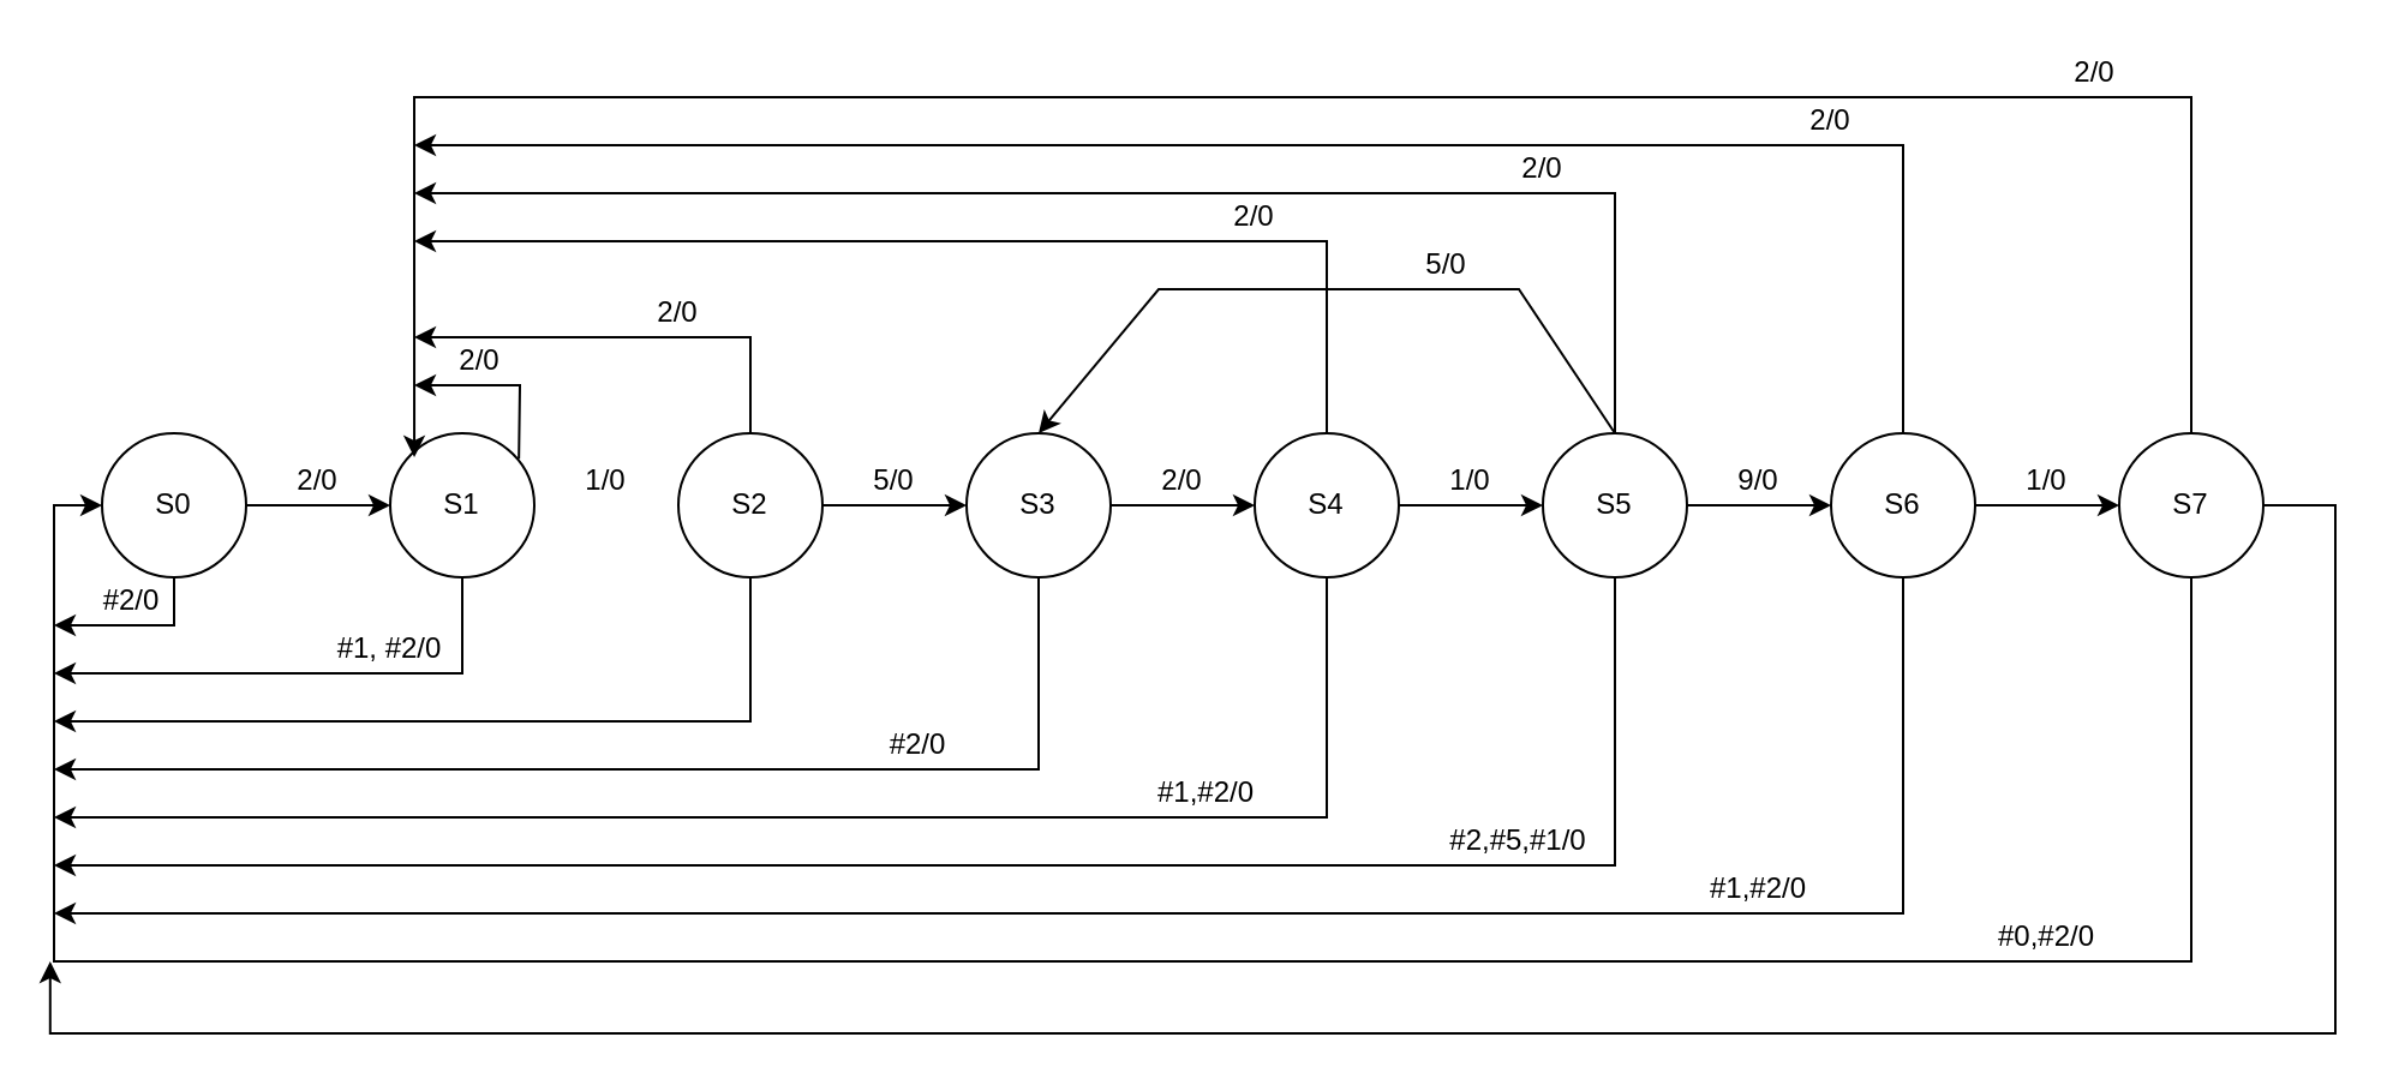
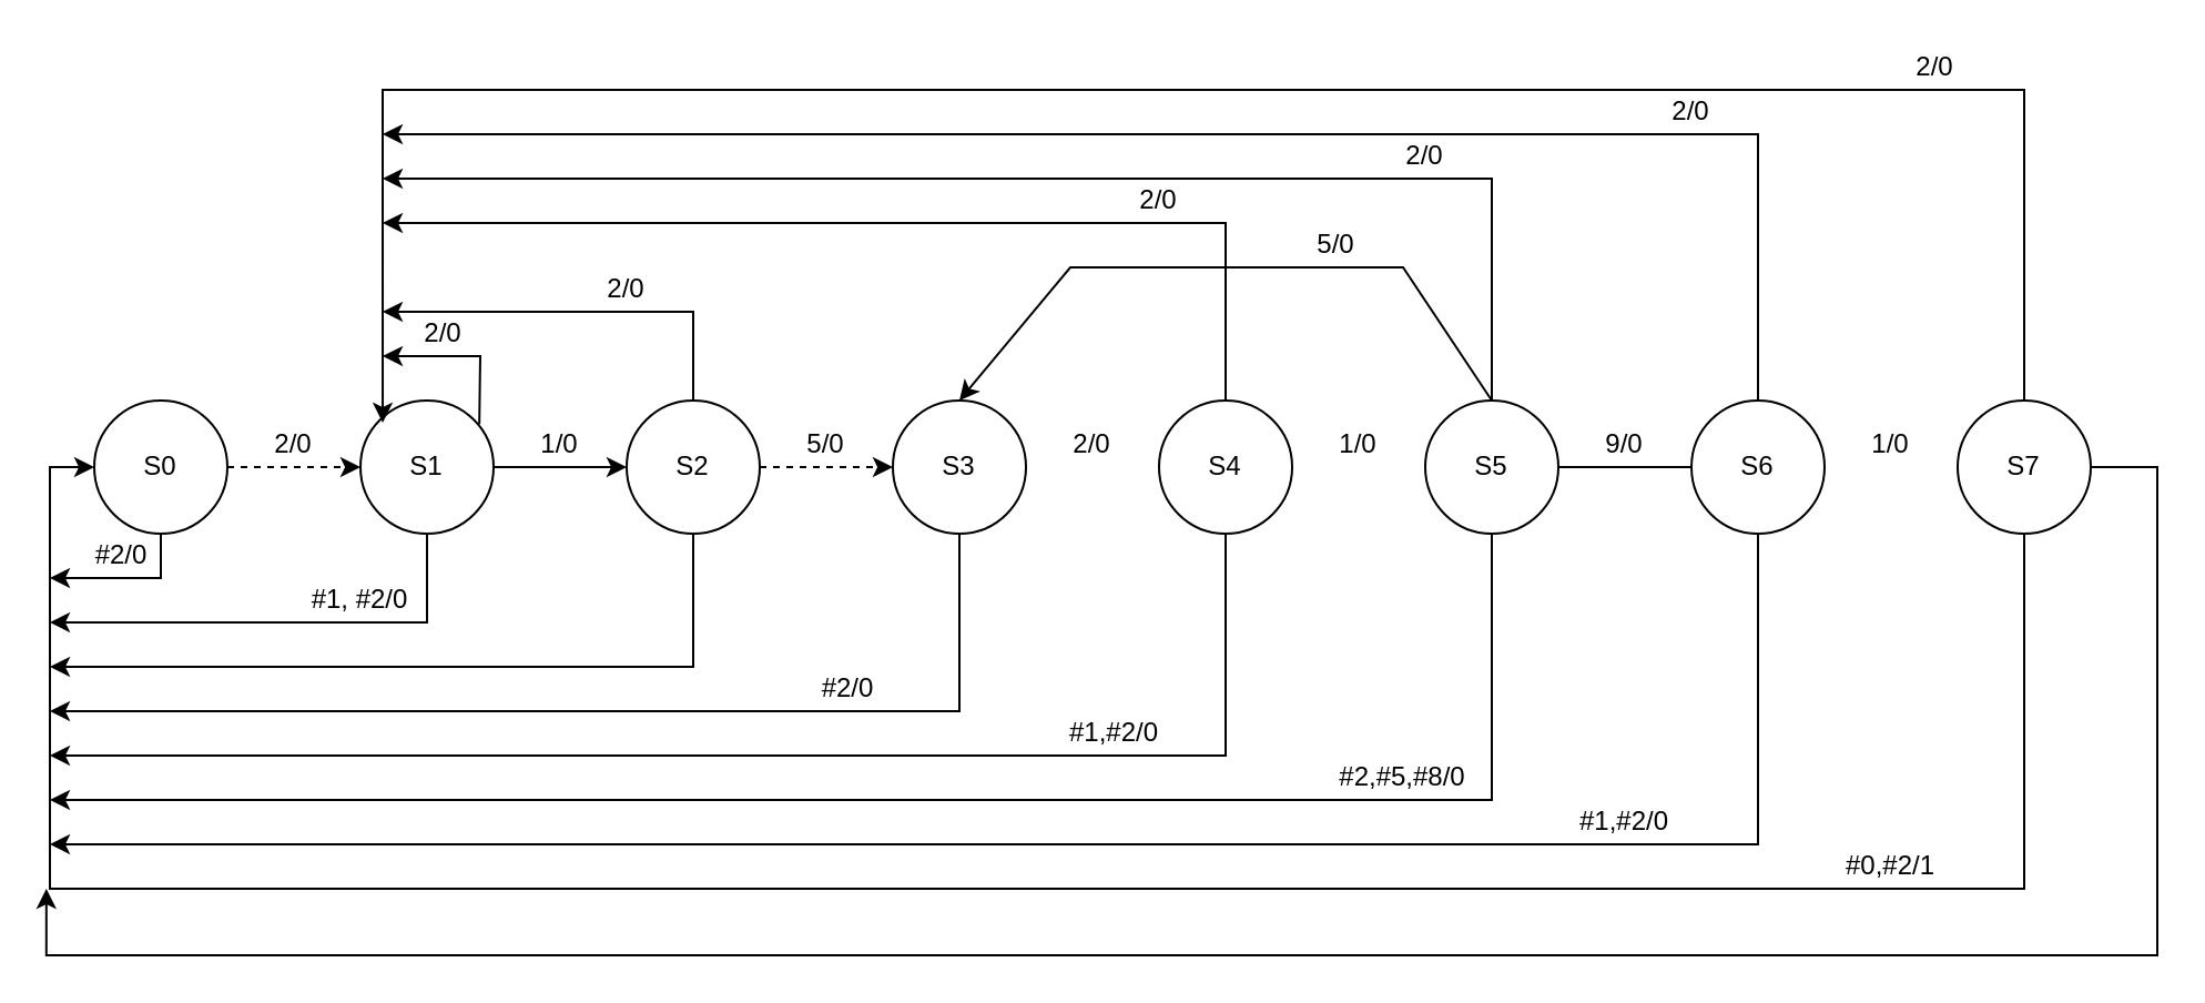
- <mxCell id="10" value="" style="edgeStyle=orthogonalEdgeStyle;rounded=0;orthogonalLoop=1;jettySize=auto;html=1;" edge="1" parent="1" source="11" target="13"><mxGeometry relative="1" as="geometry" /></mxCell>
+ <mxCell id="10" value="" style="edgeStyle=orthogonalEdgeStyle;rounded=0;orthogonalLoop=1;jettySize=auto;html=1;dashed=1;" edge="1" parent="1" source="11" target="13"><mxGeometry relative="1" as="geometry" /></mxCell>
+ <mxCell id="12" value="" style="edgeStyle=orthogonalEdgeStyle;rounded=0;orthogonalLoop=1;jettySize=auto;html=1;" edge="1" parent="1" source="13" target="15"><mxGeometry relative="1" as="geometry" /></mxCell>
- <mxCell id="14" value="" style="edgeStyle=orthogonalEdgeStyle;rounded=0;orthogonalLoop=1;jettySize=auto;html=1;" edge="1" parent="1" source="15" target="17"><mxGeometry relative="1" as="geometry" /></mxCell>
+ <mxCell id="14" value="" style="edgeStyle=orthogonalEdgeStyle;rounded=0;orthogonalLoop=1;jettySize=auto;html=1;dashed=1;" edge="1" parent="1" source="15" target="17"><mxGeometry relative="1" as="geometry" /></mxCell>
- <mxCell id="16" value="" style="edgeStyle=orthogonalEdgeStyle;rounded=0;orthogonalLoop=1;jettySize=auto;html=1;" edge="1" parent="1" source="17" target="19"><mxGeometry relative="1" as="geometry" /></mxCell>
- <mxCell id="18" value="" style="edgeStyle=orthogonalEdgeStyle;rounded=0;orthogonalLoop=1;jettySize=auto;html=1;" edge="1" parent="1" source="19" target="21"><mxGeometry relative="1" as="geometry" /></mxCell>
- <mxCell id="20" value="" style="edgeStyle=orthogonalEdgeStyle;rounded=0;orthogonalLoop=1;jettySize=auto;html=1;" edge="1" parent="1" source="21" target="23"><mxGeometry relative="1" as="geometry" /></mxCell>
+ <mxCell id="20" value="" style="edgeStyle=orthogonalEdgeStyle;rounded=0;orthogonalLoop=1;jettySize=auto;html=1;endArrow=none;" edge="1" parent="1" source="21" target="23"><mxGeometry relative="1" as="geometry" /></mxCell>
- <mxCell id="22" value="" style="edgeStyle=orthogonalEdgeStyle;rounded=0;orthogonalLoop=1;jettySize=auto;html=1;" edge="1" parent="1" source="23" target="25"><mxGeometry relative="1" as="geometry" /></mxCell>
- <mxCell id="55" value="#2,#5,#1/0" style="text;html=1;strokeColor=none;fillColor=none;align=center;verticalAlign=middle;whiteSpace=wrap;rounded=0;" vertex="1" parent="1"><mxGeometry x="602" y="340" width="60" height="20" as="geometry" /></mxCell>
+ <mxCell id="55" value="#2,#5,#8/0" style="text;html=1;strokeColor=none;fillColor=none;align=center;verticalAlign=middle;whiteSpace=wrap;rounded=0;" vertex="1" parent="1"><mxGeometry x="602" y="340" width="60" height="20" as="geometry" /></mxCell>
- <mxCell id="53" value="#0,#2/0" style="text;html=1;strokeColor=none;fillColor=none;align=center;verticalAlign=middle;whiteSpace=wrap;rounded=0;" vertex="1" parent="1"><mxGeometry x="822" y="380" width="60" height="20" as="geometry" /></mxCell>
+ <mxCell id="53" value="#0,#2/1" style="text;html=1;strokeColor=none;fillColor=none;align=center;verticalAlign=middle;whiteSpace=wrap;rounded=0;" vertex="1" parent="1"><mxGeometry x="822" y="380" width="60" height="20" as="geometry" /></mxCell>
